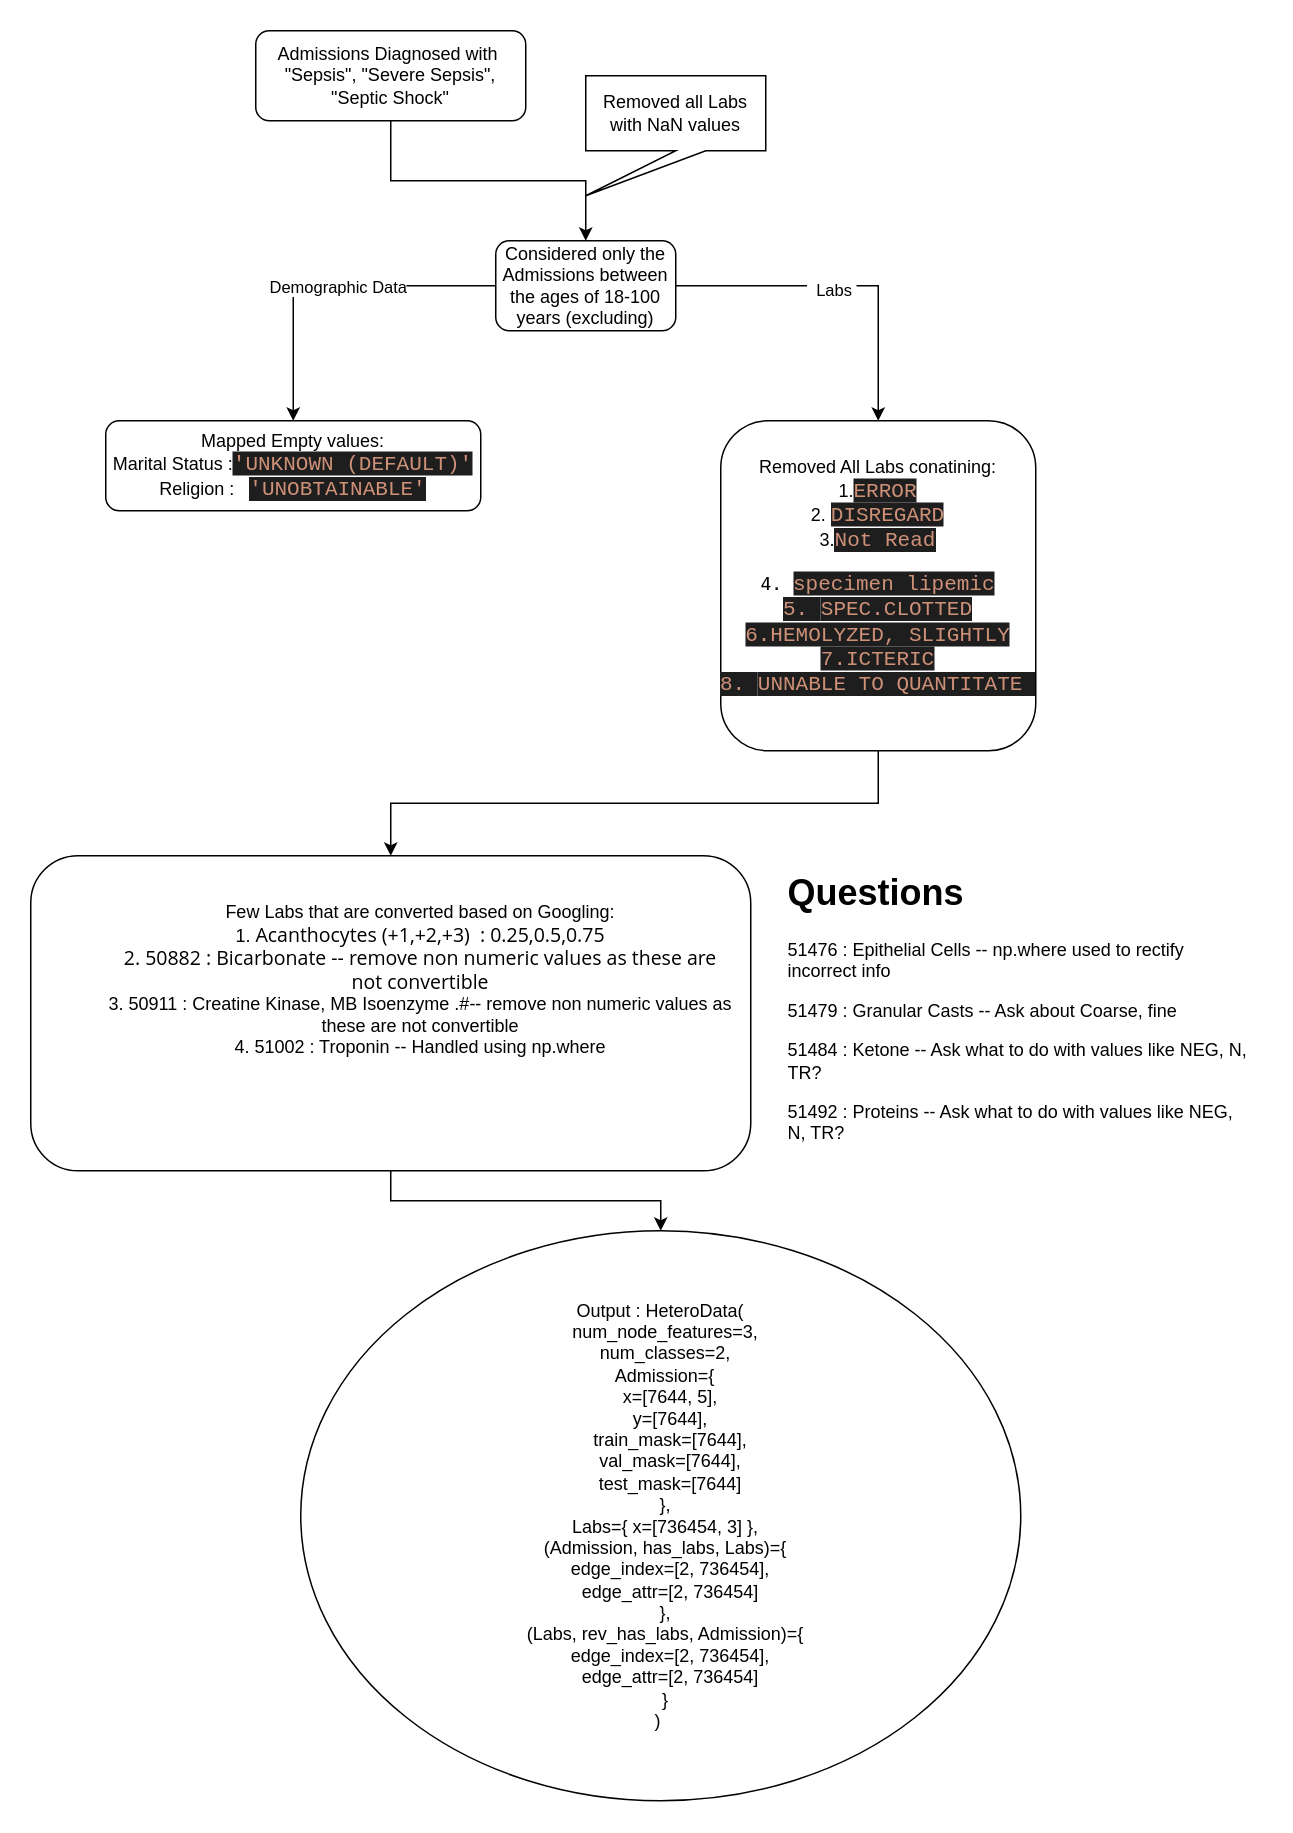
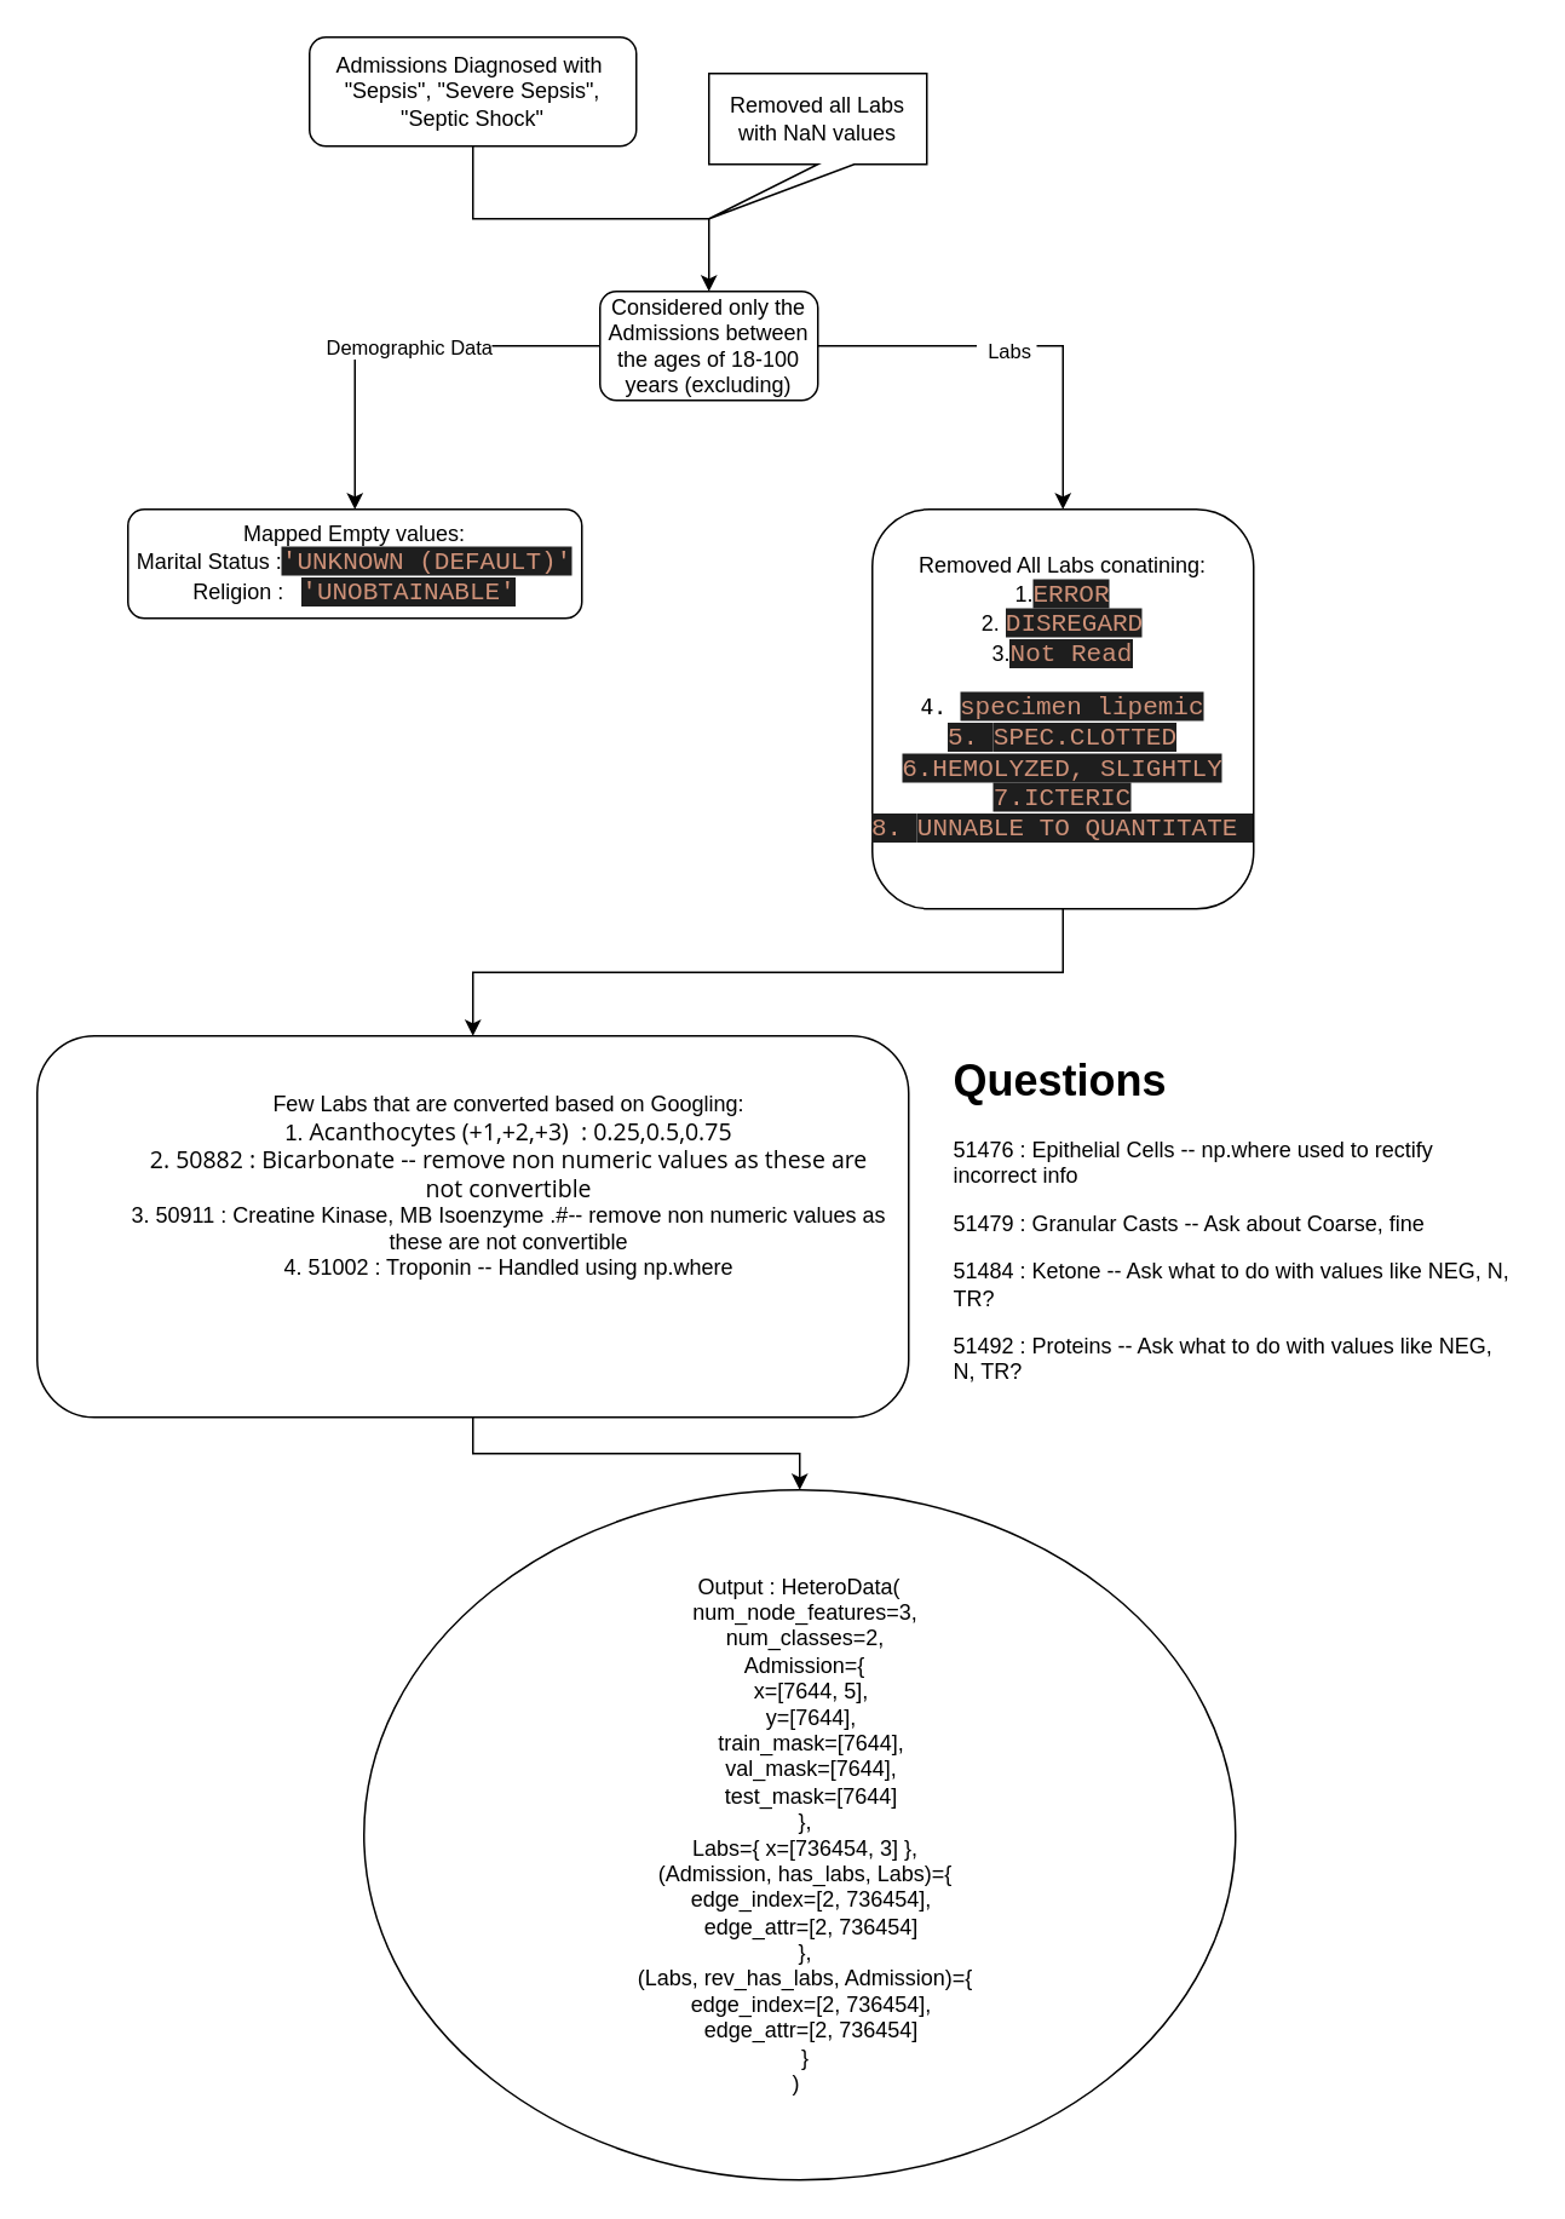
- <mxCell id="9" value="Removed all Labs with NaN values" style="shape=callout;whiteSpace=wrap;html=1;perimeter=calloutPerimeter;position2=0;" parent="1" vertex="1"><mxGeometry x="390" y="50" width="120" height="80" as="geometry" /></mxCell>
+ <mxCell id="9" value="Removed all Labs with NaN values" style="shape=callout;whiteSpace=wrap;html=1;perimeter=calloutPerimeter;position2=0;" parent="1" vertex="1"><mxGeometry x="390" y="40" width="120" height="80" as="geometry" /></mxCell>
